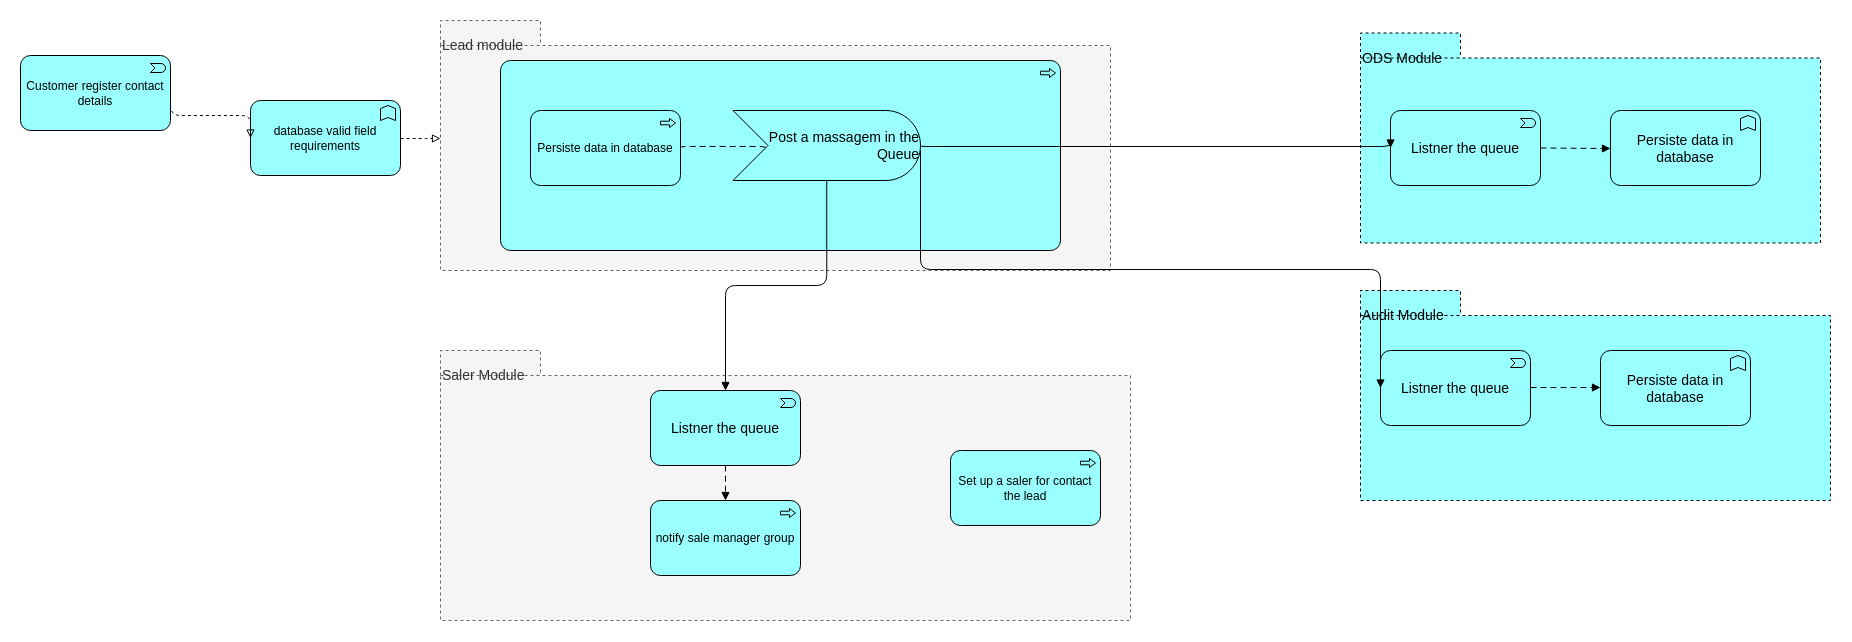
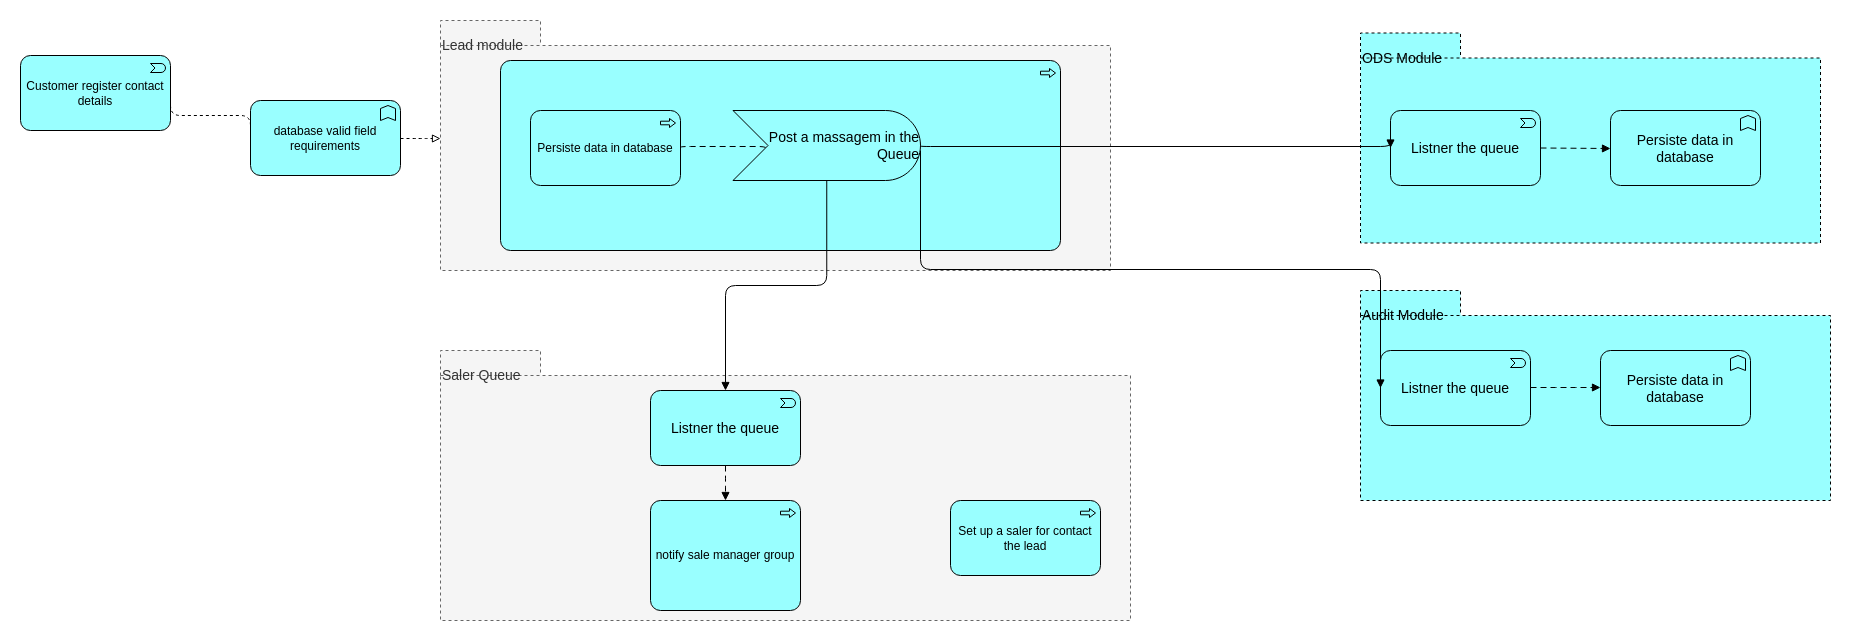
- <mxCell id="4" value="" style="edgeStyle=elbowEdgeStyle;html=1;endArrow=block;elbow=vertical;endFill=0;dashed=1;exitX=1;exitY=0.5;exitDx=0;exitDy=0;exitPerimeter=0;entryX=0;entryY=0.5;entryDx=0;entryDy=0;entryPerimeter=0;" edge="1" parent="1" source="2" target="3"><mxGeometry width="160" relative="1" as="geometry"><mxPoint x="150" y="240" as="sourcePoint" /><mxPoint x="310" y="240" as="targetPoint" /></mxGeometry></mxCell>
+ <mxCell id="4" value="" style="edgeStyle=elbowEdgeStyle;html=1;endArrow=none;elbow=vertical;endFill=0;dashed=1;exitX=1;exitY=0.5;exitDx=0;exitDy=0;exitPerimeter=0;entryX=0;entryY=0.5;entryDx=0;entryDy=0;entryPerimeter=0;" edge="1" parent="1" source="2" target="3"><mxGeometry width="160" relative="1" as="geometry"><mxPoint x="150" y="240" as="sourcePoint" /><mxPoint x="310" y="240" as="targetPoint" /></mxGeometry></mxCell>
- <mxCell id="8" value="Saler Module" style="shape=folder;spacingTop=10;tabWidth=100;tabHeight=25;tabPosition=left;html=1;dashed=1;fillColor=#f5f5f5;align=left;verticalAlign=top;fontStyle=0;fontSize=14;strokeColor=#666666;fontColor=#333333;" vertex="1" parent="1"><mxGeometry x="440" y="350" width="690" height="270" as="geometry" /></mxCell>
+ <mxCell id="8" value="Saler Queue" style="shape=folder;spacingTop=10;tabWidth=100;tabHeight=25;tabPosition=left;html=1;dashed=1;fillColor=#f5f5f5;align=left;verticalAlign=top;fontStyle=0;fontSize=14;strokeColor=#666666;fontColor=#333333;" vertex="1" parent="1"><mxGeometry x="440" y="350" width="690" height="270" as="geometry" /></mxCell>
- <mxCell id="14" value="Set up a saler for contact the lead" style="html=1;outlineConnect=0;whiteSpace=wrap;fillColor=#99FFFF;shape=mxgraph.archimate3.application;appType=proc;archiType=rounded;" vertex="1" parent="1"><mxGeometry x="950" y="450" width="150" height="75" as="geometry" /></mxCell>
+ <mxCell id="14" value="Set up a saler for contact the lead" style="html=1;outlineConnect=0;whiteSpace=wrap;fillColor=#99FFFF;shape=mxgraph.archimate3.application;appType=proc;archiType=rounded;" vertex="1" parent="1"><mxGeometry x="950" y="500" width="150" height="75" as="geometry" /></mxCell>
- <mxCell id="13" value="notify sale manager group" style="html=1;outlineConnect=0;whiteSpace=wrap;fillColor=#99FFFF;shape=mxgraph.archimate3.application;appType=proc;archiType=rounded;" vertex="1" parent="1"><mxGeometry x="650" y="500" width="150" height="75" as="geometry" /></mxCell>
+ <mxCell id="13" value="notify sale manager group" style="html=1;outlineConnect=0;whiteSpace=wrap;fillColor=#99FFFF;shape=mxgraph.archimate3.application;appType=proc;archiType=rounded;" vertex="1" parent="1"><mxGeometry x="650" y="500" width="150" height="110" as="geometry" /></mxCell>
